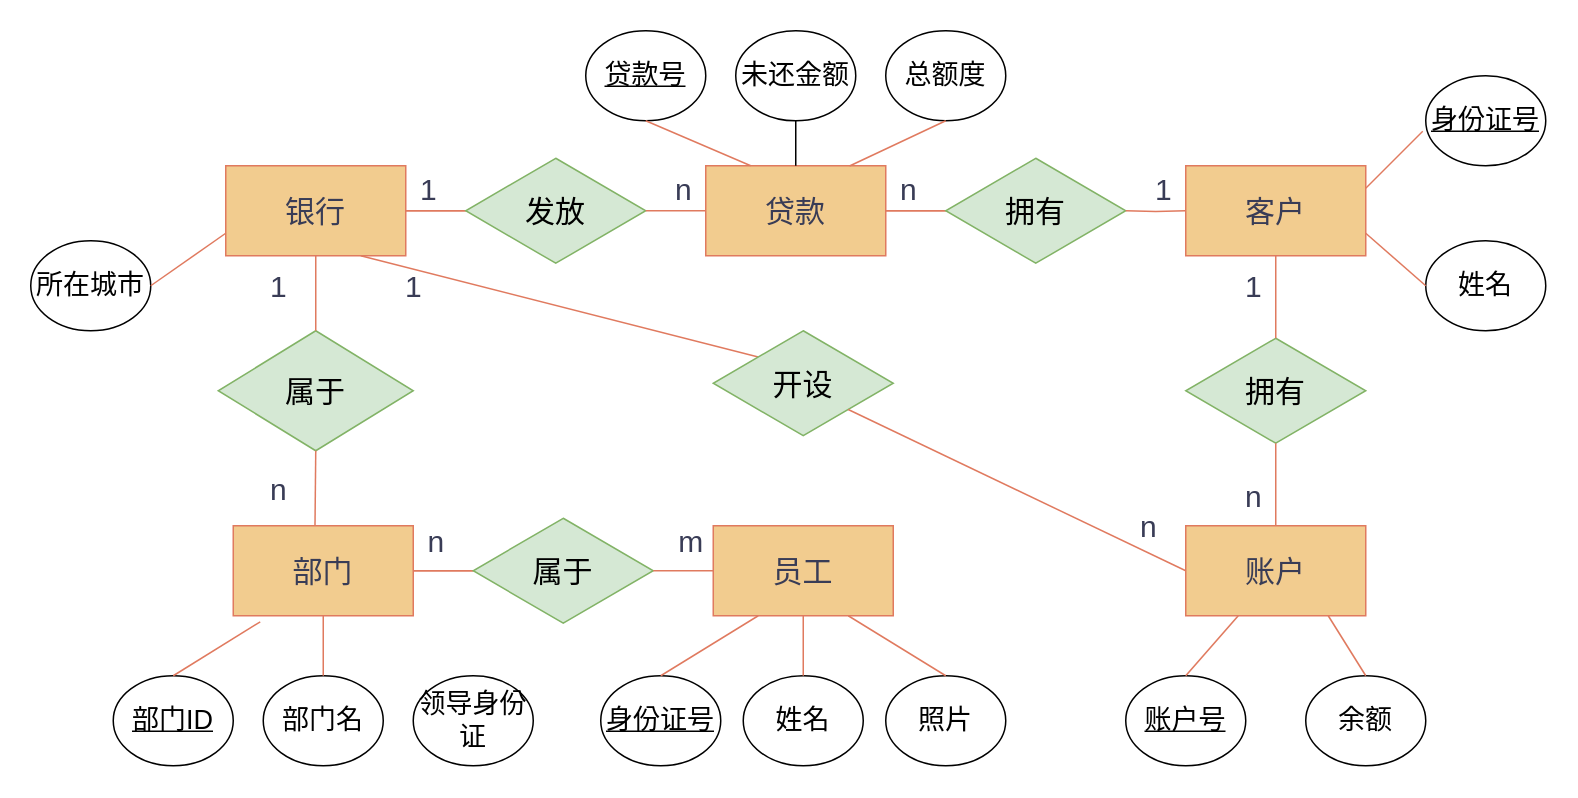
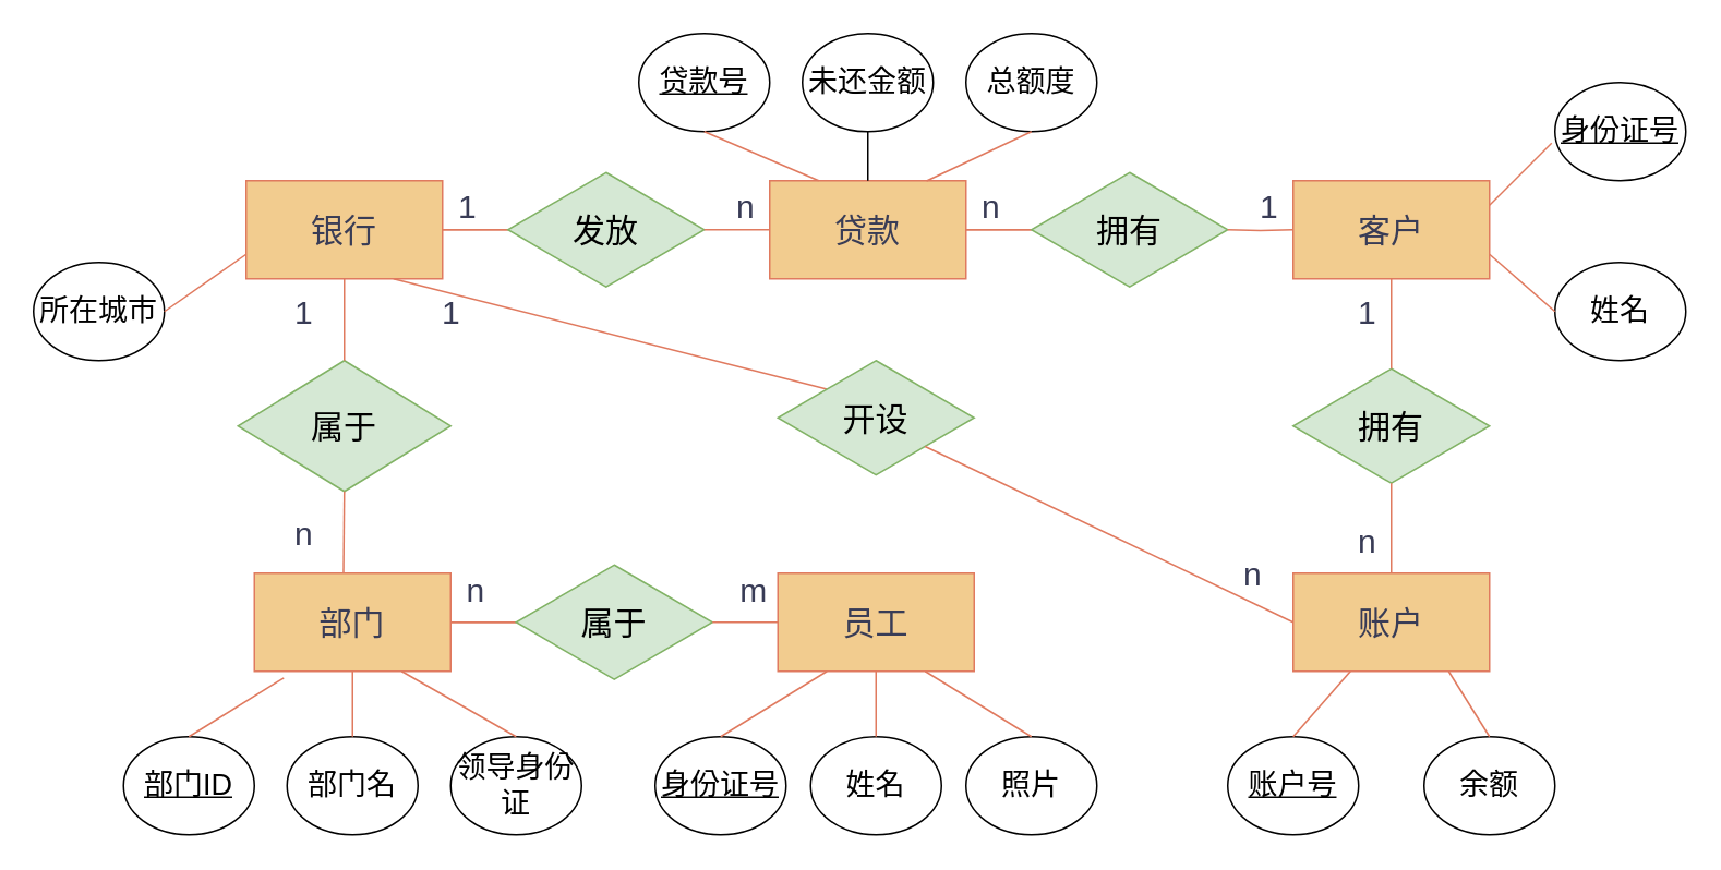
+ <mxCell id="31" value="" style="endArrow=none;html=1;rounded=0;strokeColor=#E07A5F;fontColor=#393C56;fillColor=#F2CC8F;entryX=0.5;entryY=0;entryDx=0;entryDy=0;exitX=0.75;exitY=1;exitDx=0;exitDy=0;" parent="1" source="27" target="30" edge="1"><mxGeometry width="50" height="50" relative="1" as="geometry"><mxPoint x="290" y="410" as="sourcePoint" /><mxPoint x="270" y="450" as="targetPoint" /></mxGeometry></mxCell>
